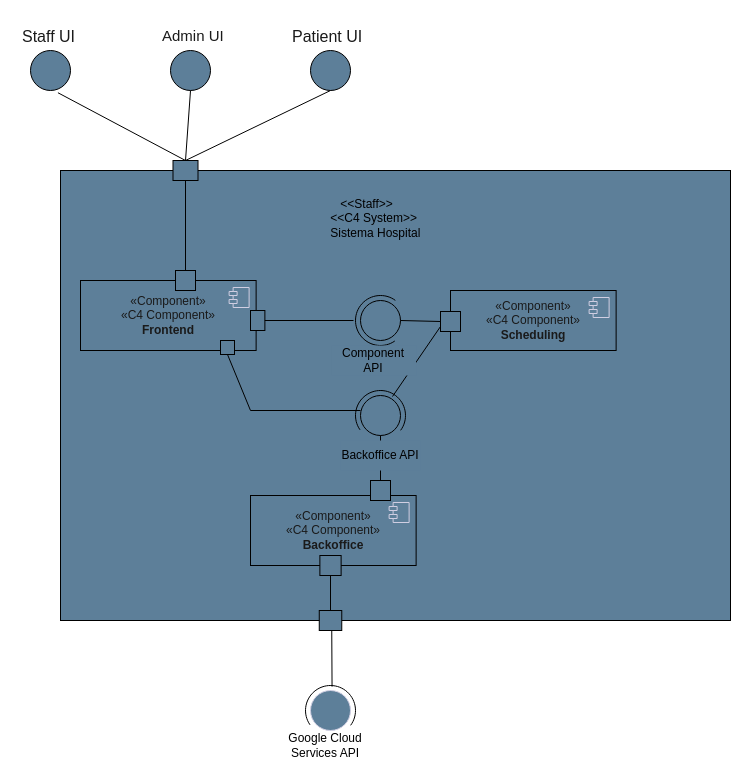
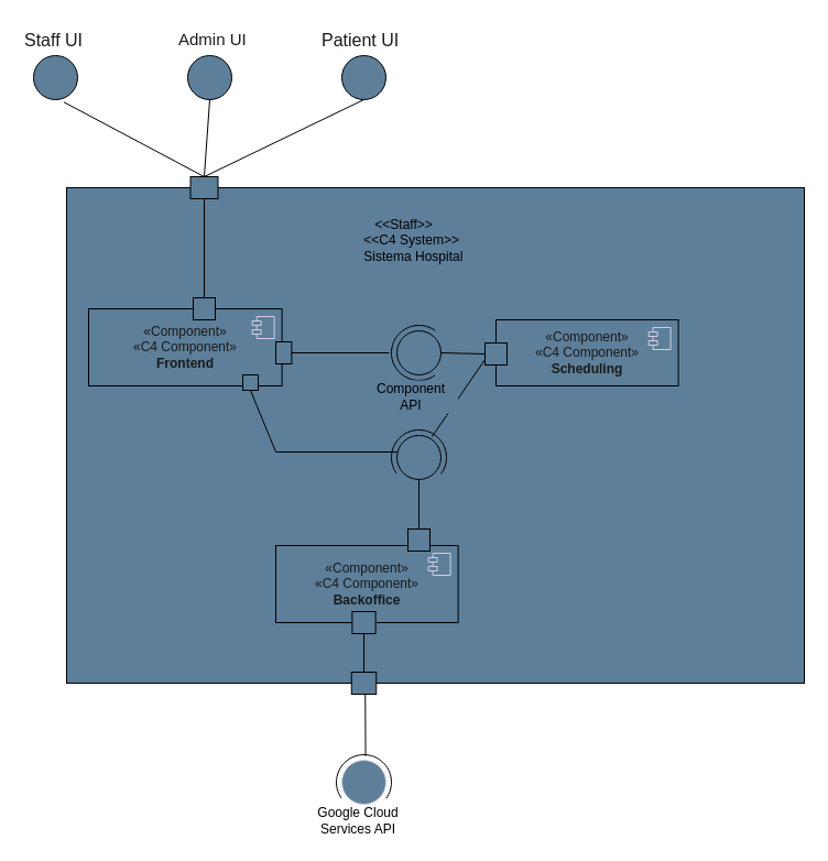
- <mxCell id="42" value="Backoffice API" style="text;html=1;align=center;verticalAlign=middle;whiteSpace=wrap;rounded=0;fillColor=#5D7F99;" vertex="1" parent="1"><mxGeometry x="340" y="440" width="80" height="30" as="geometry" /></mxCell>
